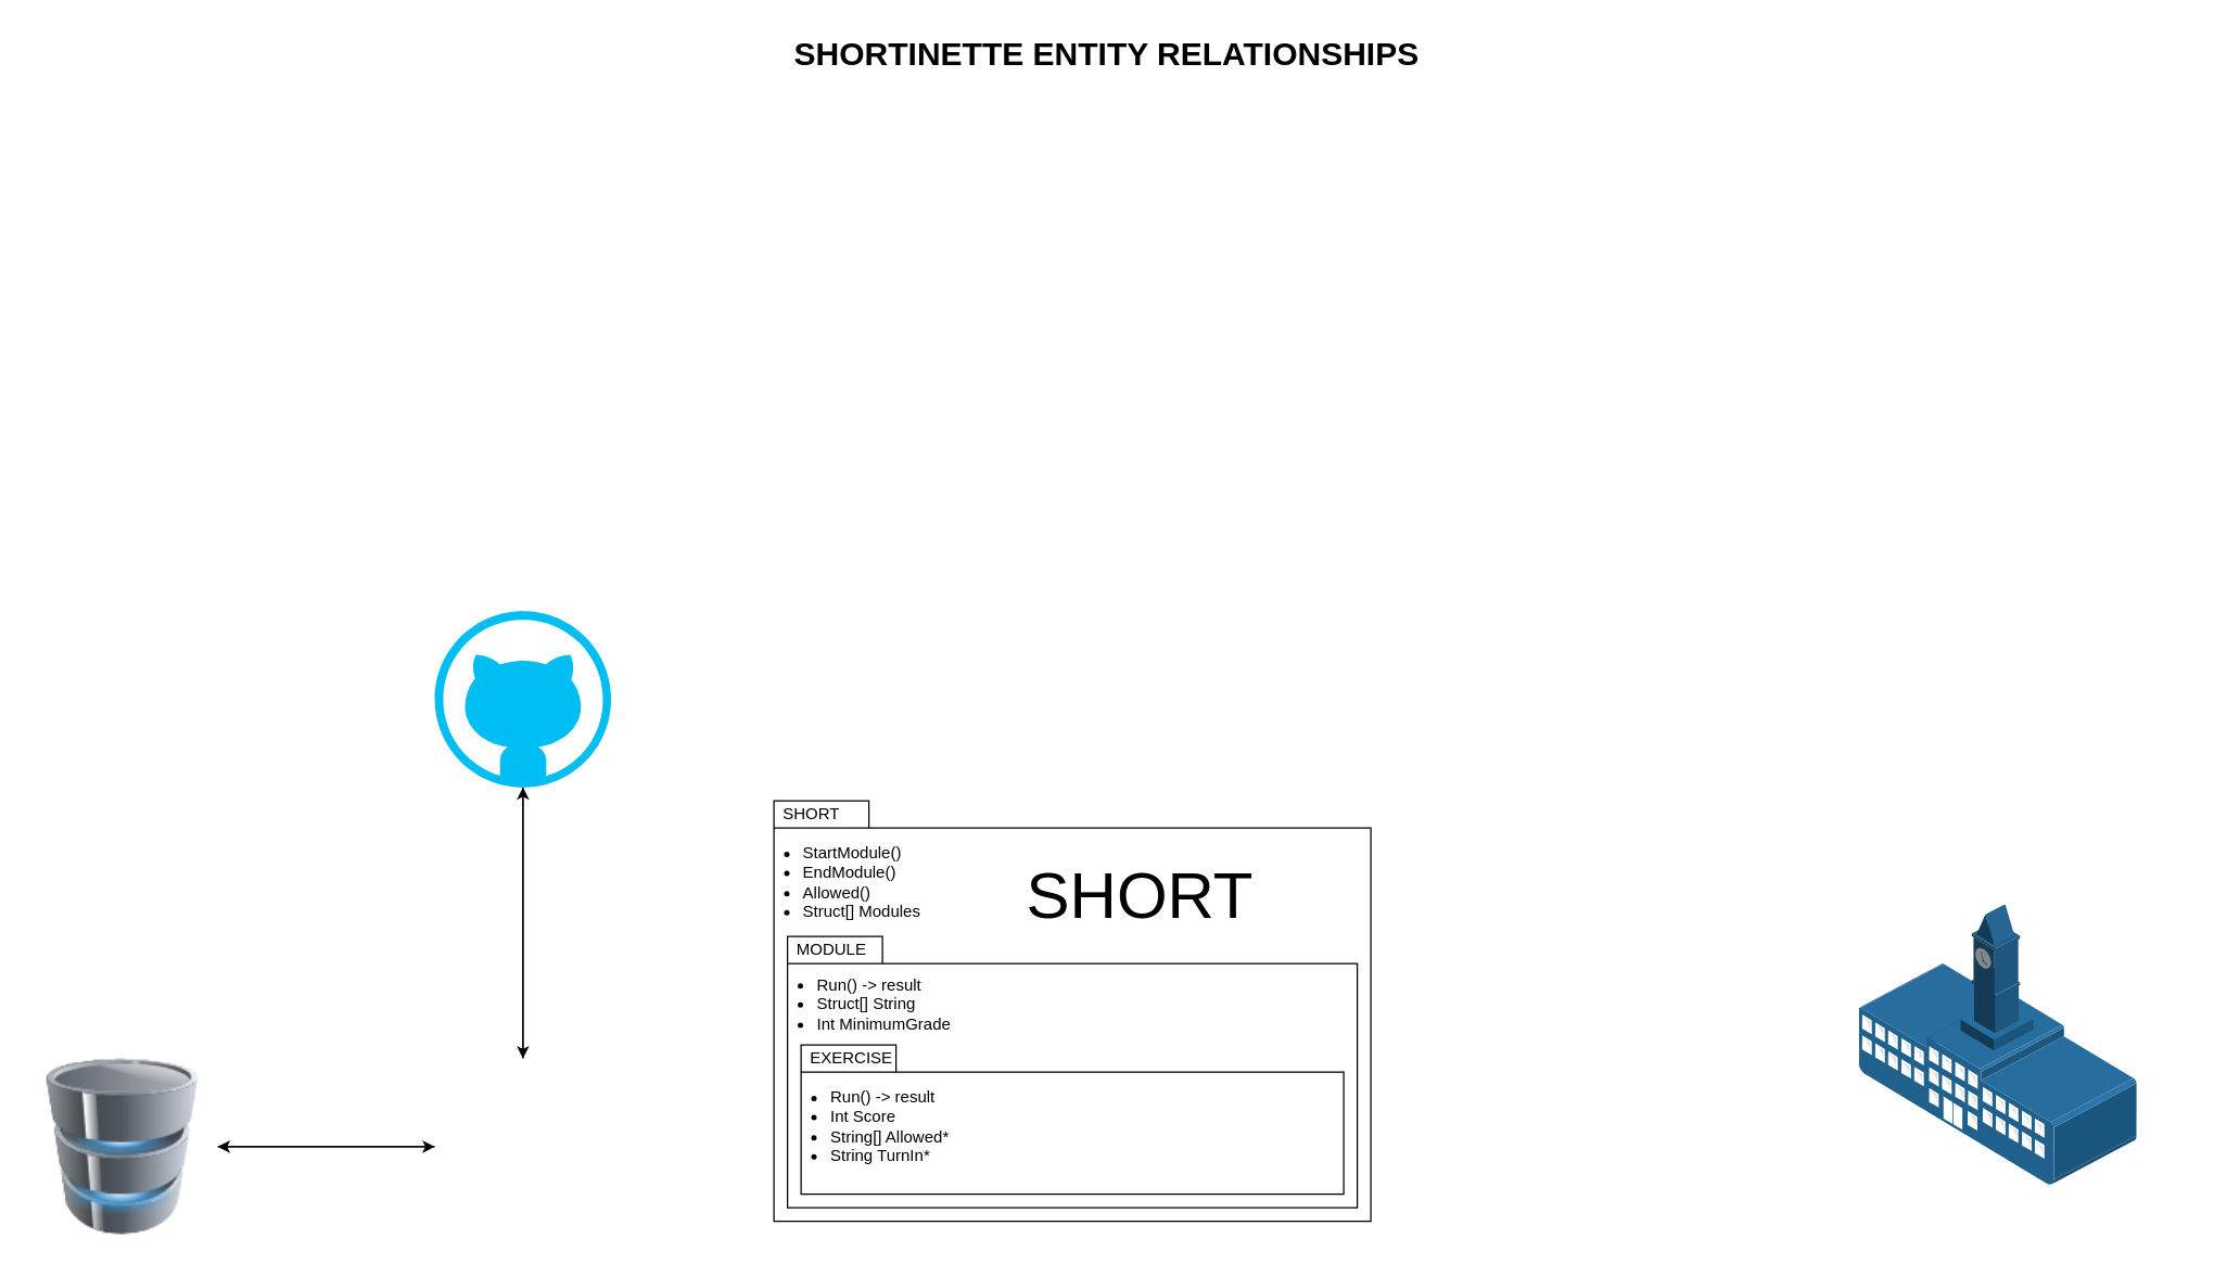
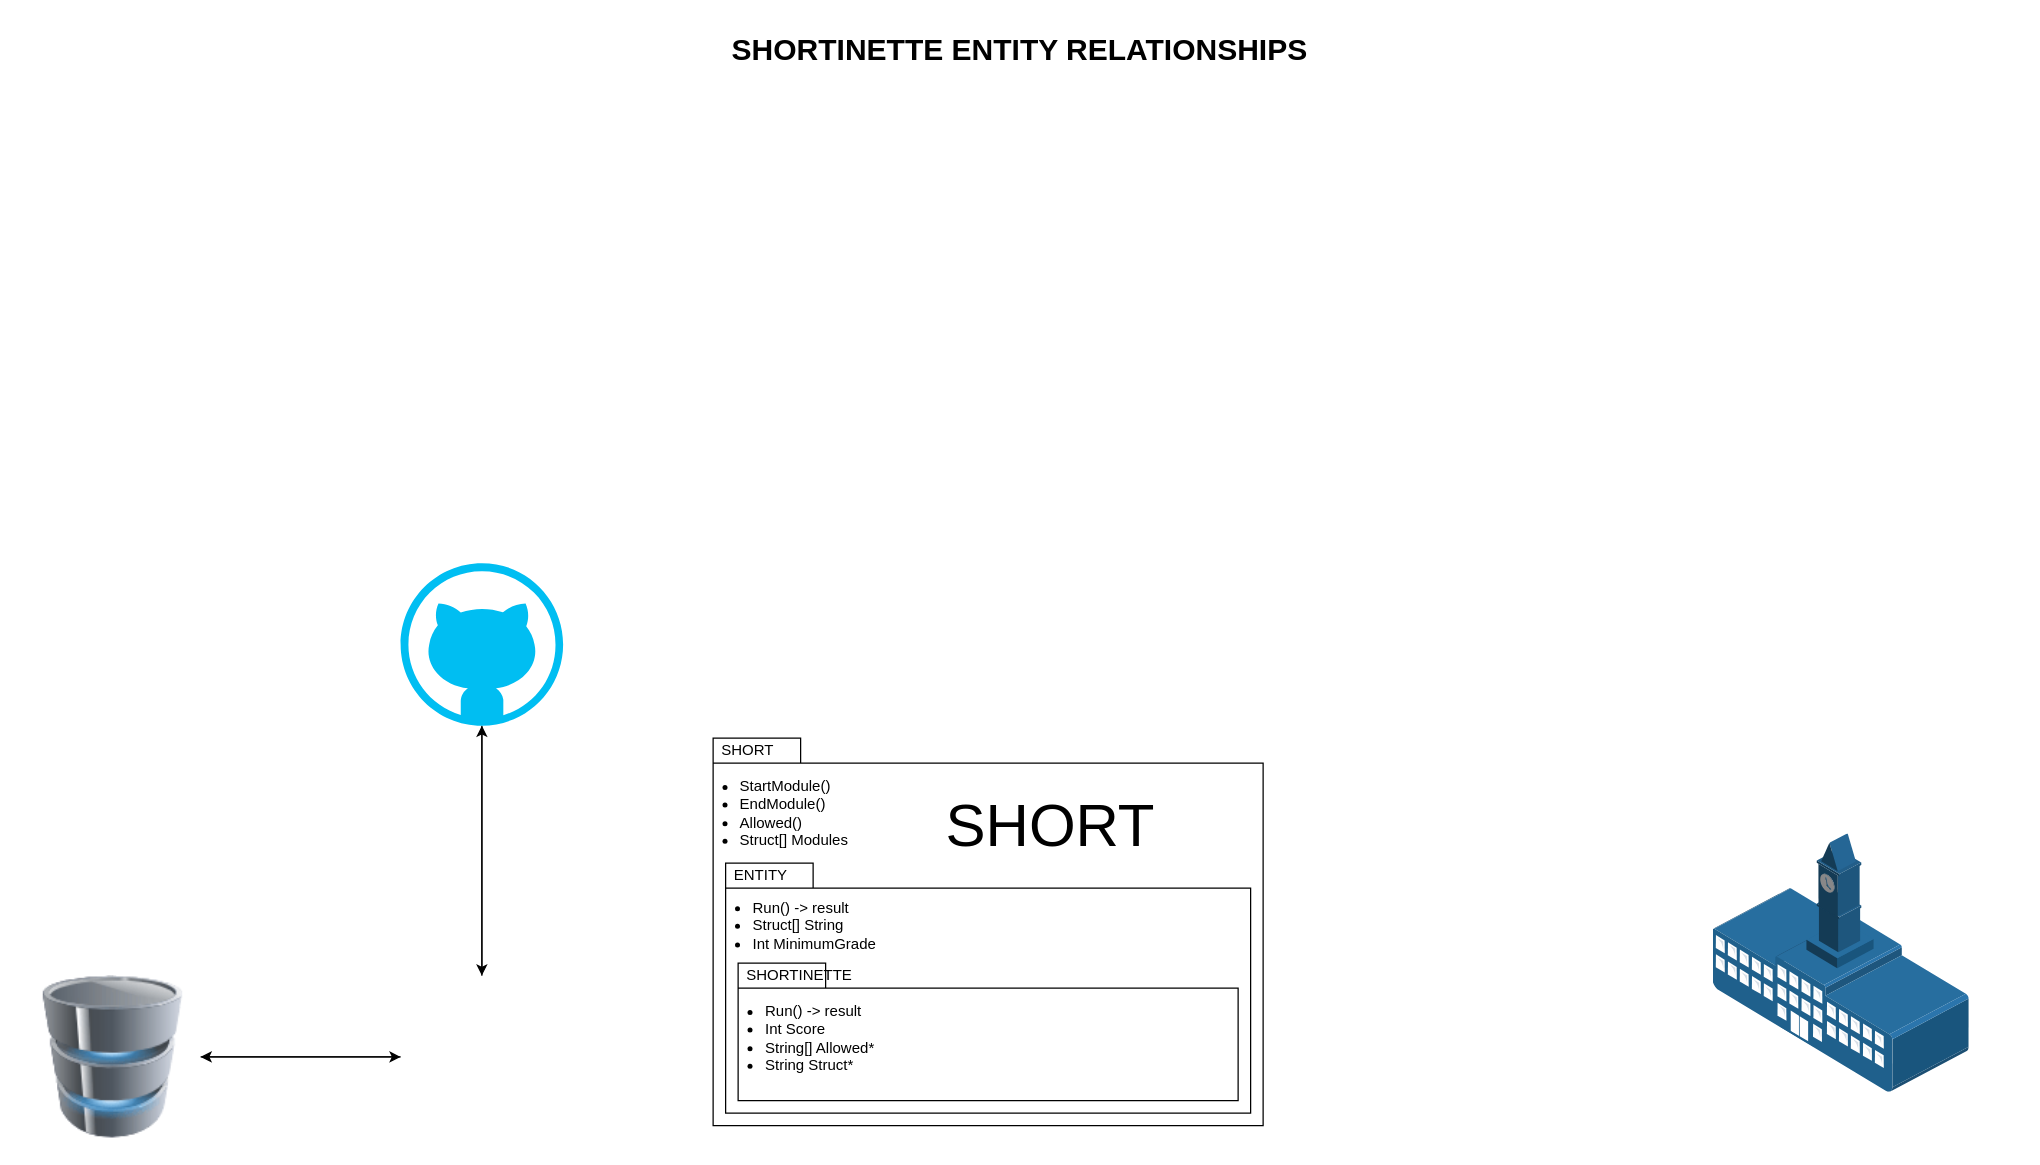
- <mxCell id="12" value="MODULE" style="shape=folder;xSize=90;align=left;spacingLeft=10;align=left;verticalAlign=top;spacingLeft=5;spacingTop=-4;tabWidth=70;tabHeight=20;tabPosition=left;html=1;recursiveResize=0;" vertex="1" parent="1"><mxGeometry x="580" y="690" width="420" height="200" as="geometry" /></mxCell>
+ <mxCell id="12" value="ENTITY" style="shape=folder;xSize=90;align=left;spacingLeft=10;align=left;verticalAlign=top;spacingLeft=5;spacingTop=-4;tabWidth=70;tabHeight=20;tabPosition=left;html=1;recursiveResize=0;" vertex="1" parent="1"><mxGeometry x="580" y="690" width="420" height="200" as="geometry" /></mxCell>
- <mxCell id="13" value="EXERCISE" style="shape=folder;xSize=90;align=left;spacingLeft=10;align=left;verticalAlign=top;spacingLeft=5;spacingTop=-4;tabWidth=70;tabHeight=20;tabPosition=left;html=1;recursiveResize=0;" vertex="1" parent="1"><mxGeometry x="590" y="770" width="400" height="110" as="geometry" /></mxCell>
+ <mxCell id="13" value="SHORTINETTE" style="shape=folder;xSize=90;align=left;spacingLeft=10;align=left;verticalAlign=top;spacingLeft=5;spacingTop=-4;tabWidth=70;tabHeight=20;tabPosition=left;html=1;recursiveResize=0;" vertex="1" parent="1"><mxGeometry x="590" y="770" width="400" height="110" as="geometry" /></mxCell>
- <mxCell id="16" value="&lt;ul&gt;&lt;li style=&quot;&quot;&gt;Run() -&amp;gt; result&lt;/li&gt;&lt;li style=&quot;&quot;&gt;Int Score&lt;/li&gt;&lt;li style=&quot;&quot;&gt;String[] Allowed*&lt;/li&gt;&lt;li style=&quot;&quot;&gt;String TurnIn*&lt;/li&gt;&lt;/ul&gt;" style="text;strokeColor=none;align=left;fillColor=none;html=1;verticalAlign=middle;whiteSpace=wrap;rounded=0;" vertex="1" parent="1"><mxGeometry x="570" y="800" width="140" height="60" as="geometry" /></mxCell>
+ <mxCell id="16" value="&lt;ul&gt;&lt;li style=&quot;&quot;&gt;Run() -&amp;gt; result&lt;/li&gt;&lt;li style=&quot;&quot;&gt;Int Score&lt;/li&gt;&lt;li style=&quot;&quot;&gt;String[] Allowed*&lt;/li&gt;&lt;li style=&quot;&quot;&gt;String Struct*&lt;/li&gt;&lt;/ul&gt;" style="text;strokeColor=none;align=left;fillColor=none;html=1;verticalAlign=middle;whiteSpace=wrap;rounded=0;" vertex="1" parent="1"><mxGeometry x="570" y="800" width="140" height="60" as="geometry" /></mxCell>
